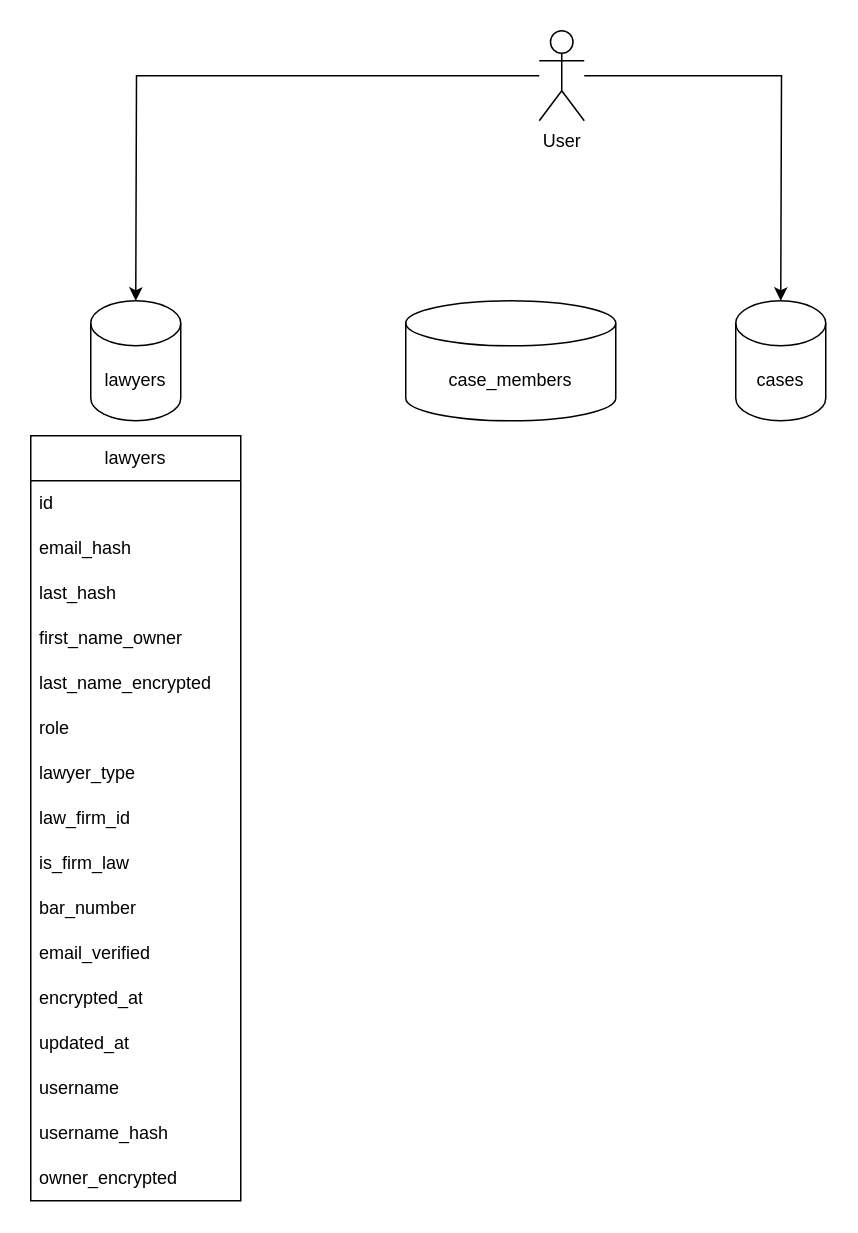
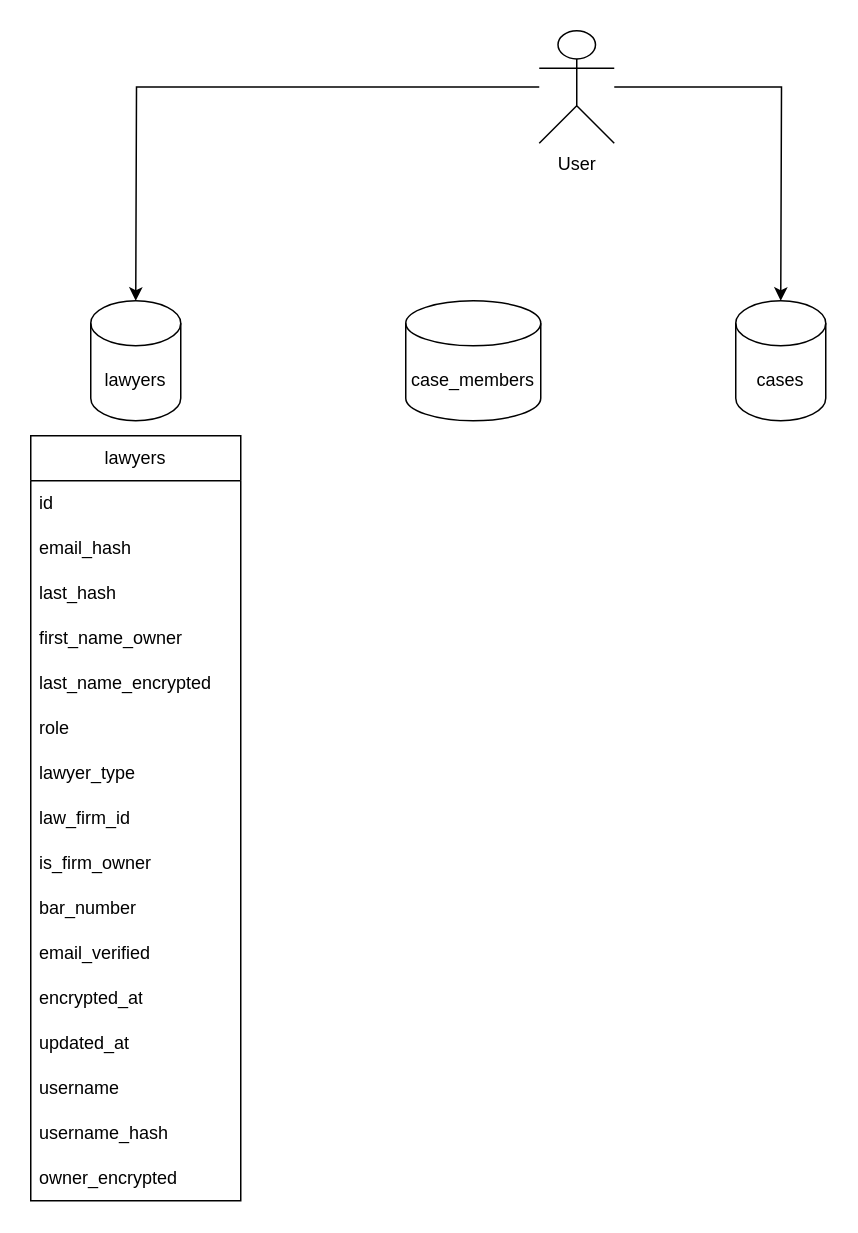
- <mxCell id="4" value="User" style="shape=umlActor;verticalLabelPosition=bottom;verticalAlign=top;html=1;outlineConnect=0;" vertex="1" parent="1"><mxGeometry x="359" y="20" width="30" height="60" as="geometry" /></mxCell>
+ <mxCell id="4" value="User" style="shape=umlActor;verticalLabelPosition=bottom;verticalAlign=top;html=1;outlineConnect=0;" vertex="1" parent="1"><mxGeometry x="359" y="20" width="50" height="75" as="geometry" /></mxCell>
- <mxCell id="6" value="case_members" style="shape=cylinder3;whiteSpace=wrap;html=1;boundedLbl=1;backgroundOutline=1;size=15;" vertex="1" parent="1"><mxGeometry x="270" y="200" width="140" height="80" as="geometry" /></mxCell>
+ <mxCell id="6" value="case_members" style="shape=cylinder3;whiteSpace=wrap;html=1;boundedLbl=1;backgroundOutline=1;size=15;" vertex="1" parent="1"><mxGeometry x="270" y="200" width="90" height="80" as="geometry" /></mxCell>
- <mxCell id="16" value="is_firm_law" style="text;strokeColor=none;fillColor=none;align=left;verticalAlign=middle;spacingLeft=4;spacingRight=4;overflow=hidden;points=[[0,0.5],[1,0.5]];portConstraint=eastwest;rotatable=0;whiteSpace=wrap;html=1;" vertex="1" parent="7"><mxGeometry y="270" width="140" height="30" as="geometry" /></mxCell>
+ <mxCell id="16" value="is_firm_owner" style="text;strokeColor=none;fillColor=none;align=left;verticalAlign=middle;spacingLeft=4;spacingRight=4;overflow=hidden;points=[[0,0.5],[1,0.5]];portConstraint=eastwest;rotatable=0;whiteSpace=wrap;html=1;" vertex="1" parent="7"><mxGeometry y="270" width="140" height="30" as="geometry" /></mxCell>
